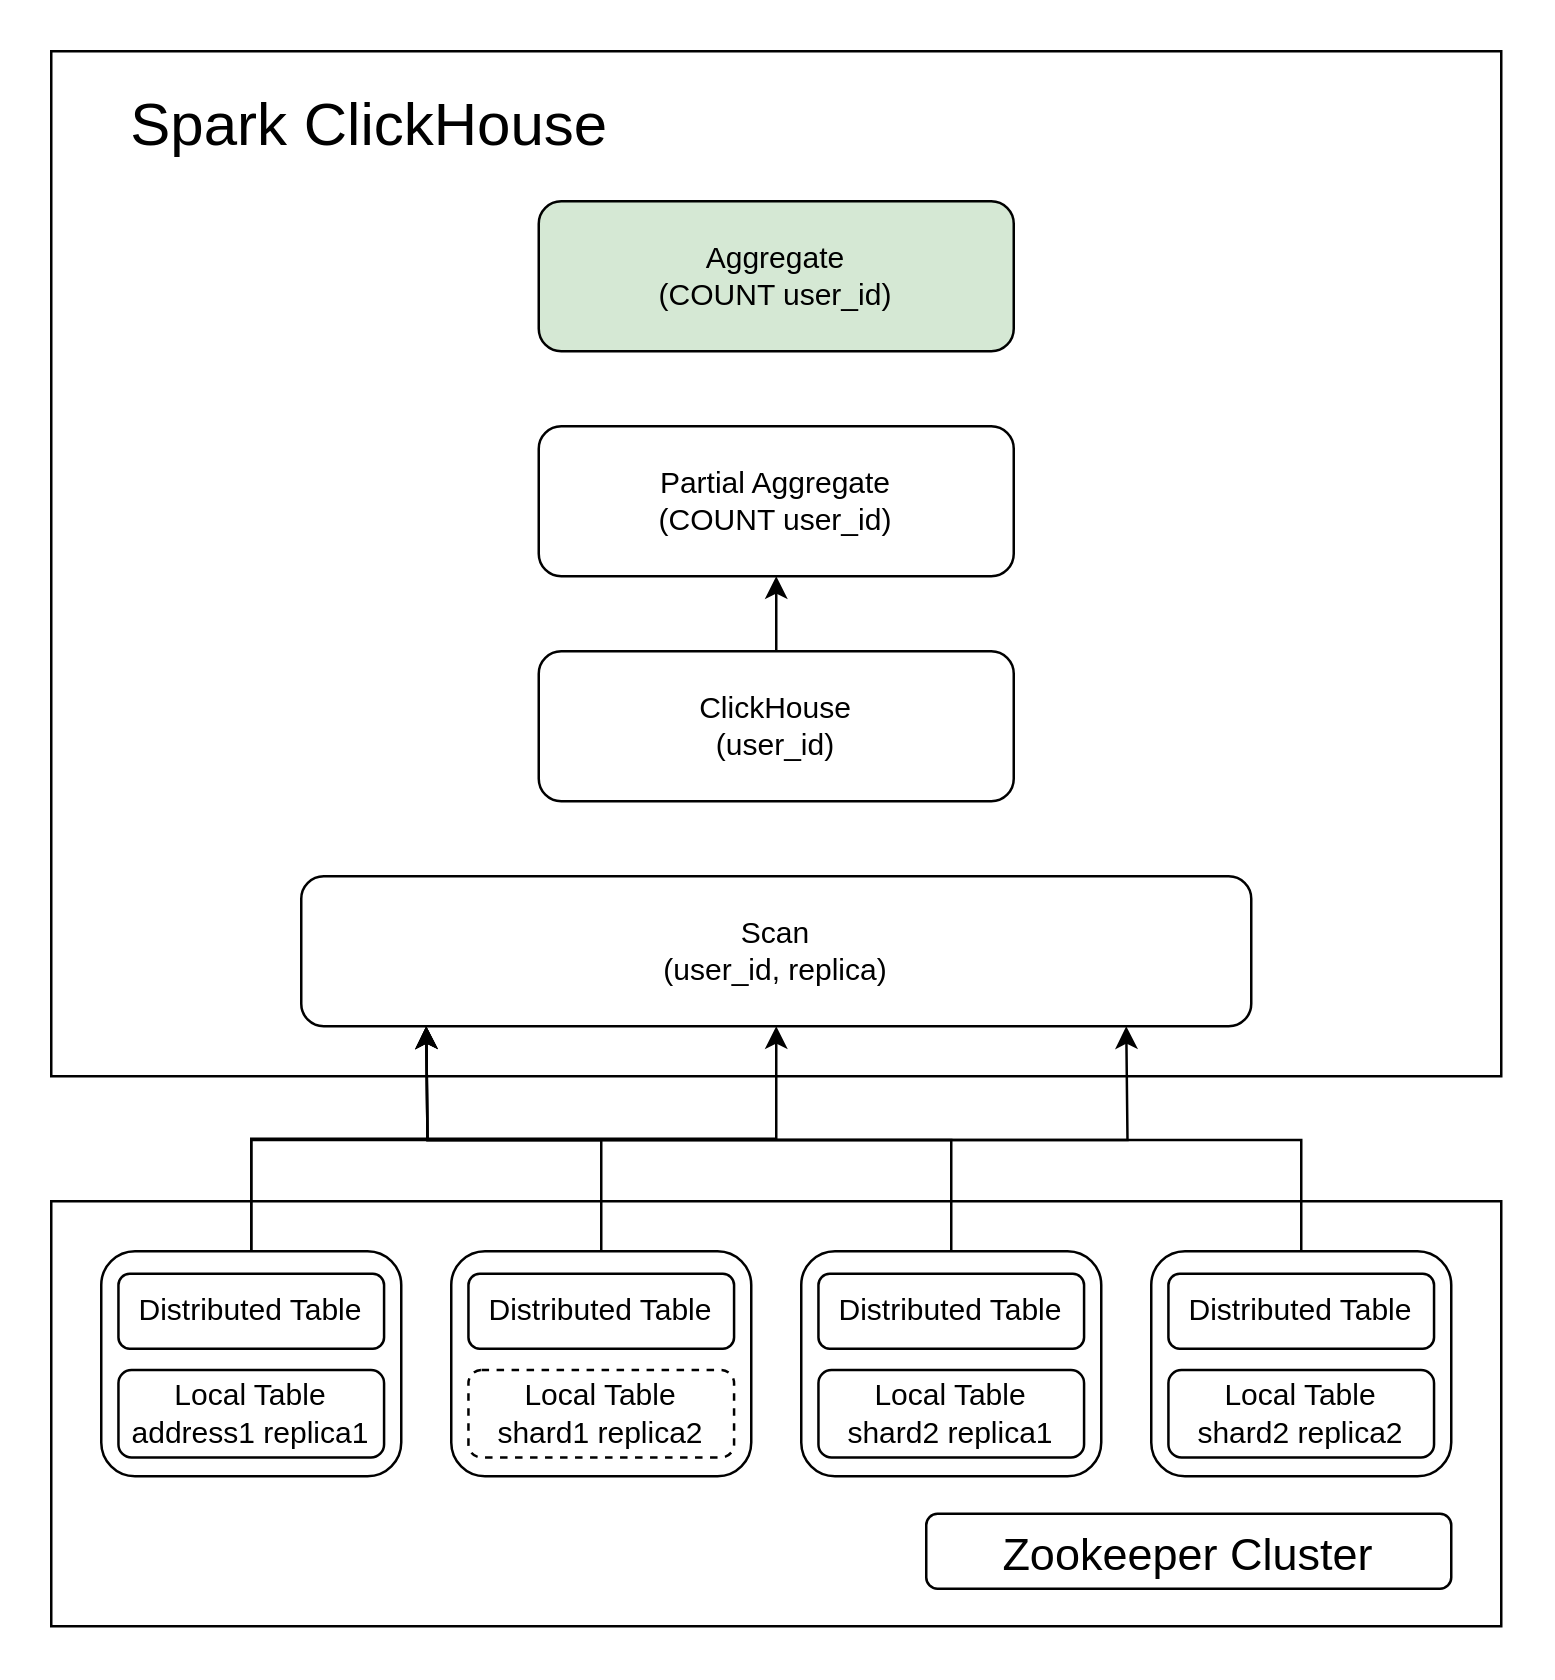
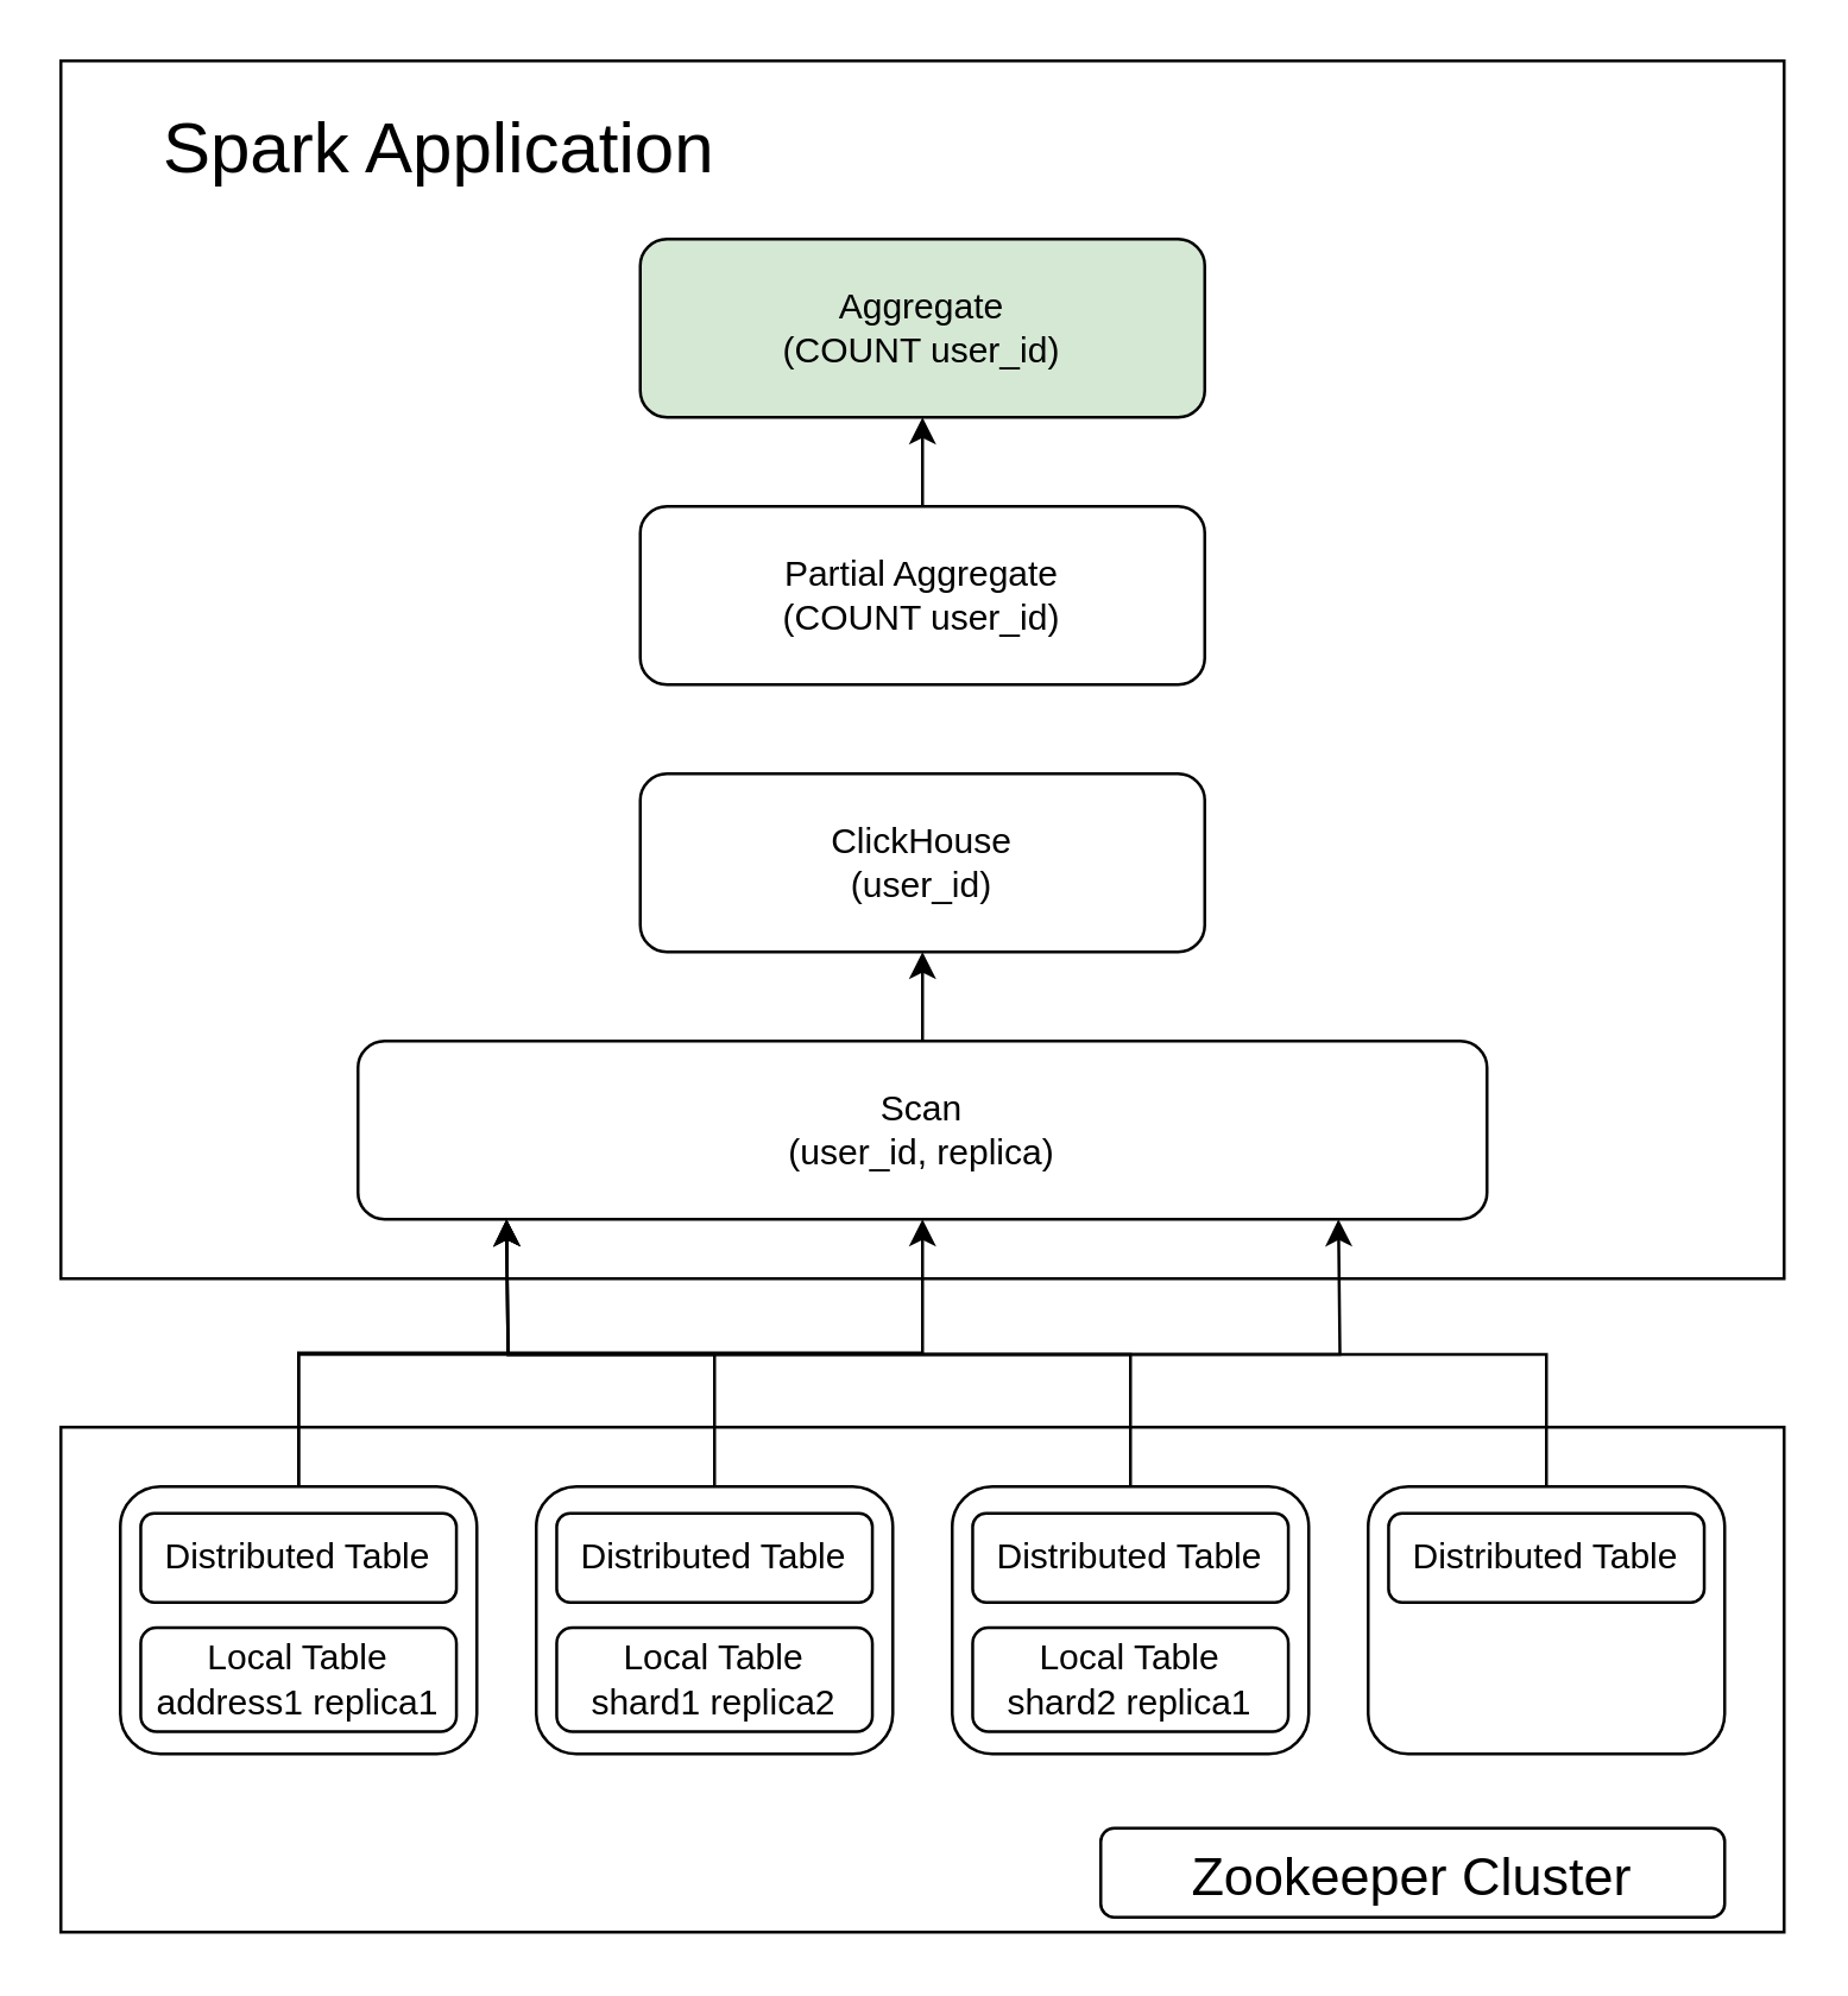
- <mxCell id="26" value="&lt;font style=&quot;font-size: 24px;&quot;&gt;Spark ClickHouse&lt;/font&gt;" style="text;html=1;resizable=0;autosize=1;align=center;verticalAlign=middle;points=[];fillColor=none;strokeColor=none;rounded=0;" parent="1" vertex="1"><mxGeometry x="46.88" y="40" width="200" height="20" as="geometry" /></mxCell>
+ <mxCell id="26" value="&lt;font style=&quot;font-size: 24px;&quot;&gt;Spark Application&lt;/font&gt;" style="text;html=1;resizable=0;autosize=1;align=center;verticalAlign=middle;points=[];fillColor=none;strokeColor=none;rounded=0;" parent="1" vertex="1"><mxGeometry x="46.88" y="40" width="200" height="20" as="geometry" /></mxCell>
+ <mxCell id="27" value="" style="edgeStyle=orthogonalEdgeStyle;rounded=0;orthogonalLoop=1;jettySize=auto;html=1;" parent="1" source="28" target="29" edge="1"><mxGeometry relative="1" as="geometry" /></mxCell>
- <mxCell id="24" value="" style="edgeStyle=orthogonalEdgeStyle;rounded=0;orthogonalLoop=1;jettySize=auto;html=1;" parent="1" source="25" target="28" edge="1"><mxGeometry relative="1" as="geometry" /></mxCell>
+ <mxCell id="22" style="edgeStyle=orthogonalEdgeStyle;rounded=0;orthogonalLoop=1;jettySize=auto;html=1;" parent="1" source="23" target="25" edge="1"><mxGeometry relative="1" as="geometry" /></mxCell>
- <mxCell id="19" value="Local Table&lt;br&gt;shard1 replica2" style="rounded=1;whiteSpace=wrap;html=1;dashed=1;" parent="1" vertex="1"><mxGeometry x="186.88" y="547.5" width="106.25" height="35" as="geometry" /></mxCell>
+ <mxCell id="19" value="Local Table&lt;br&gt;shard1 replica2" style="rounded=1;whiteSpace=wrap;html=1;" parent="1" vertex="1"><mxGeometry x="186.88" y="547.5" width="106.25" height="35" as="geometry" /></mxCell>
- <mxCell id="21" value="Local Table&lt;br&gt;shard2 replica2" style="rounded=1;whiteSpace=wrap;html=1;" parent="1" vertex="1"><mxGeometry x="466.87" y="547.5" width="106.25" height="35" as="geometry" /></mxCell>
- <mxCell id="13" value="&lt;font style=&quot;font-size: 18px;&quot;&gt;Zookeeper Cluster&lt;/font&gt;" style="rounded=1;whiteSpace=wrap;html=1;fontSize=24;fillColor=none;" parent="1" vertex="1"><mxGeometry x="370" y="605" width="210" height="30" as="geometry" /></mxCell>
+ <mxCell id="13" value="&lt;font style=&quot;font-size: 18px;&quot;&gt;Zookeeper Cluster&lt;/font&gt;" style="rounded=1;whiteSpace=wrap;html=1;fontSize=24;fillColor=none;" parent="1" vertex="1"><mxGeometry x="370" y="615" width="210" height="30" as="geometry" /></mxCell>
